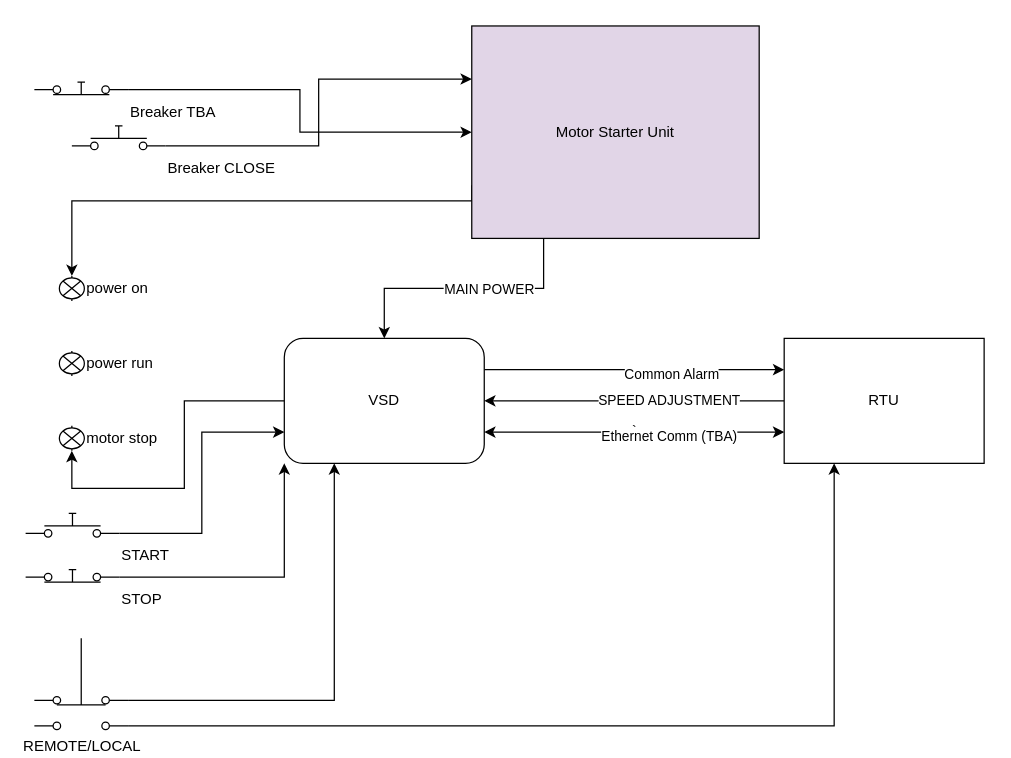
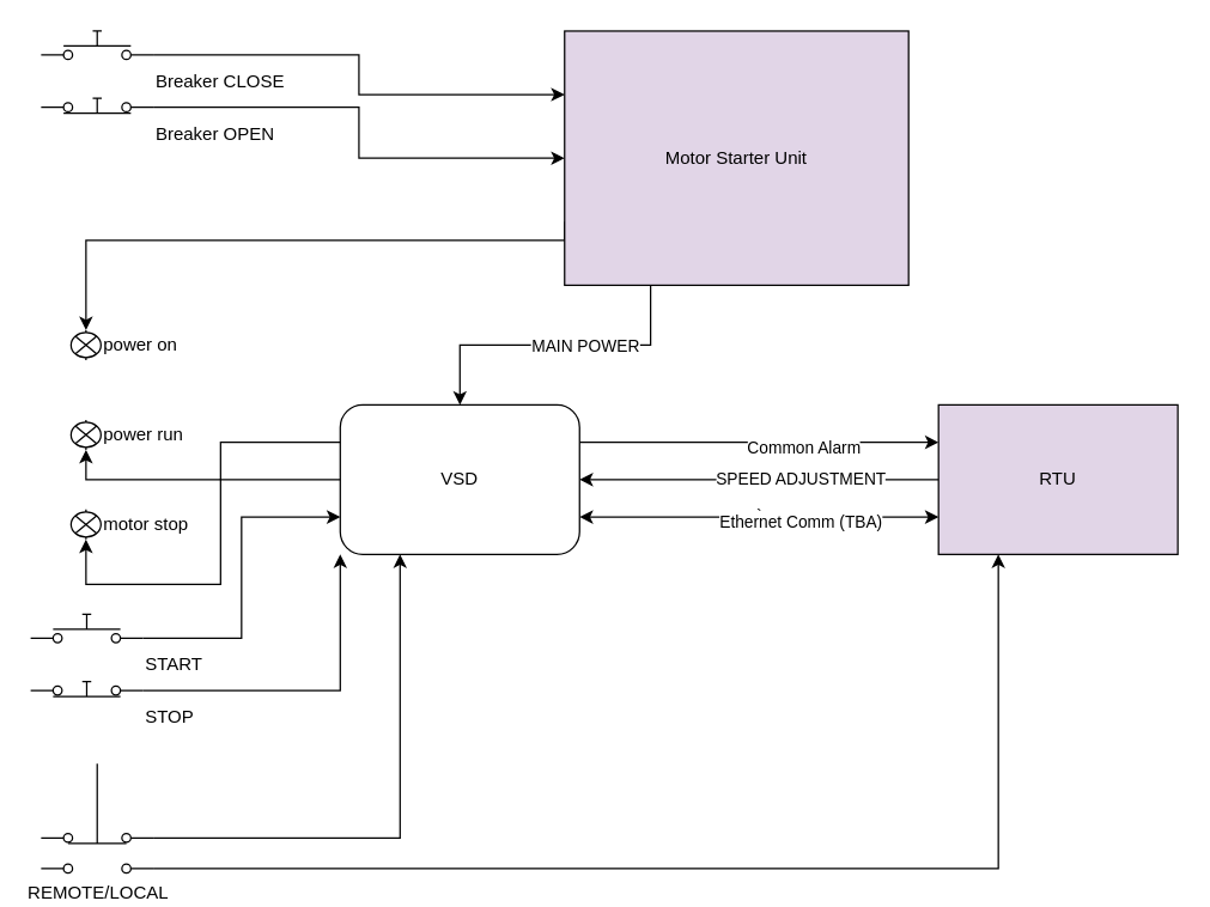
- <mxCell id="24" value="Breaker TBA" style="shape=mxgraph.electrical.electro-mechanical.pushbutton;aspect=fixed;elSwitchState=on;labelBackgroundColor=none;labelPosition=right;verticalLabelPosition=bottom;align=left;verticalAlign=top;" parent="1" vertex="1"><mxGeometry x="27" y="55" width="75" height="20" as="geometry" /></mxCell>
+ <mxCell id="24" value="Breaker OPEN" style="shape=mxgraph.electrical.electro-mechanical.pushbutton;aspect=fixed;elSwitchState=on;labelBackgroundColor=none;labelPosition=right;verticalLabelPosition=bottom;align=left;verticalAlign=top;" parent="1" vertex="1"><mxGeometry x="27" y="55" width="75" height="20" as="geometry" /></mxCell>
- <mxCell id="26" value="Breaker CLOSE" style="shape=mxgraph.electrical.electro-mechanical.pushbutton;aspect=fixed;elSwitchState=off;labelPosition=right;verticalLabelPosition=bottom;align=left;verticalAlign=top;" parent="1" vertex="1"><mxGeometry x="57" y="100" width="75" height="20" as="geometry" /></mxCell>
+ <mxCell id="26" value="Breaker CLOSE" style="shape=mxgraph.electrical.electro-mechanical.pushbutton;aspect=fixed;elSwitchState=off;labelPosition=right;verticalLabelPosition=bottom;align=left;verticalAlign=top;" parent="1" vertex="1"><mxGeometry x="27" y="20" width="75" height="20" as="geometry" /></mxCell>
+ <mxCell id="15" style="edgeStyle=orthogonalEdgeStyle;rounded=0;orthogonalLoop=1;jettySize=auto;html=1;exitX=0;exitY=0.25;exitDx=0;exitDy=0;entryX=1;entryY=0.5;entryDx=0;entryDy=0;entryPerimeter=0;" parent="1" source="9" target="16" edge="1"><mxGeometry relative="1" as="geometry" /></mxCell>
- <mxCell id="14" value="RTU" style="rounded=0;whiteSpace=wrap;html=1;" parent="1" vertex="1"><mxGeometry x="627" y="270" width="160" height="100" as="geometry" /></mxCell>
+ <mxCell id="14" value="RTU" style="rounded=0;whiteSpace=wrap;html=1;fillColor=#e1d5e7;" parent="1" vertex="1"><mxGeometry x="627" y="270" width="160" height="100" as="geometry" /></mxCell>
